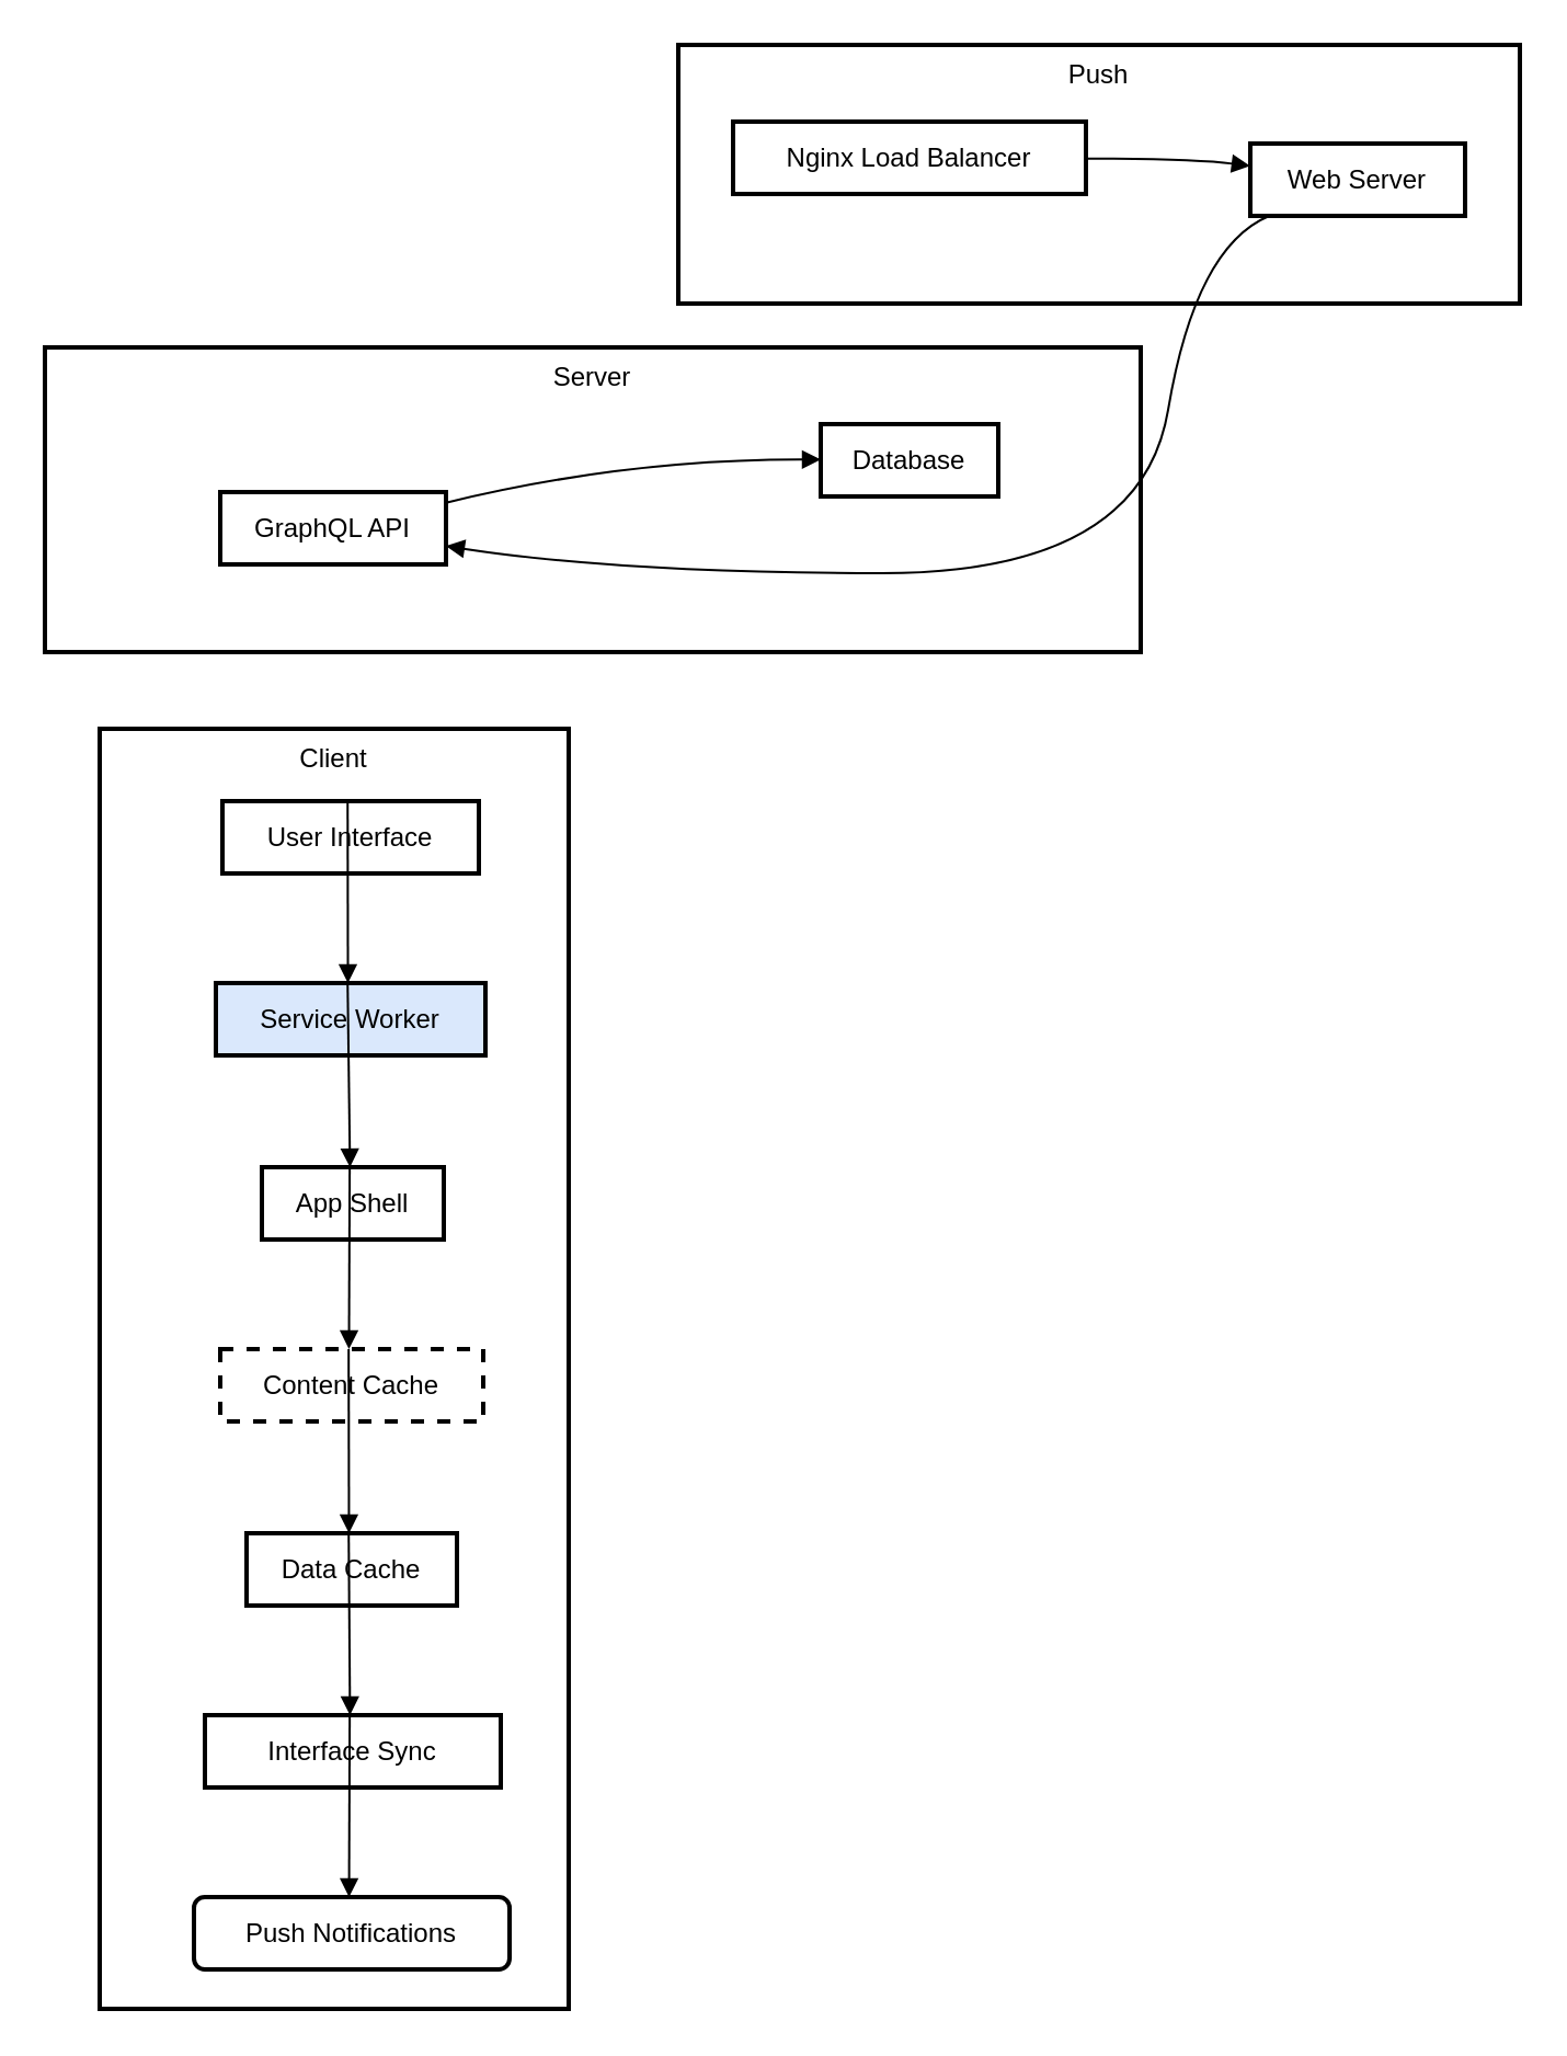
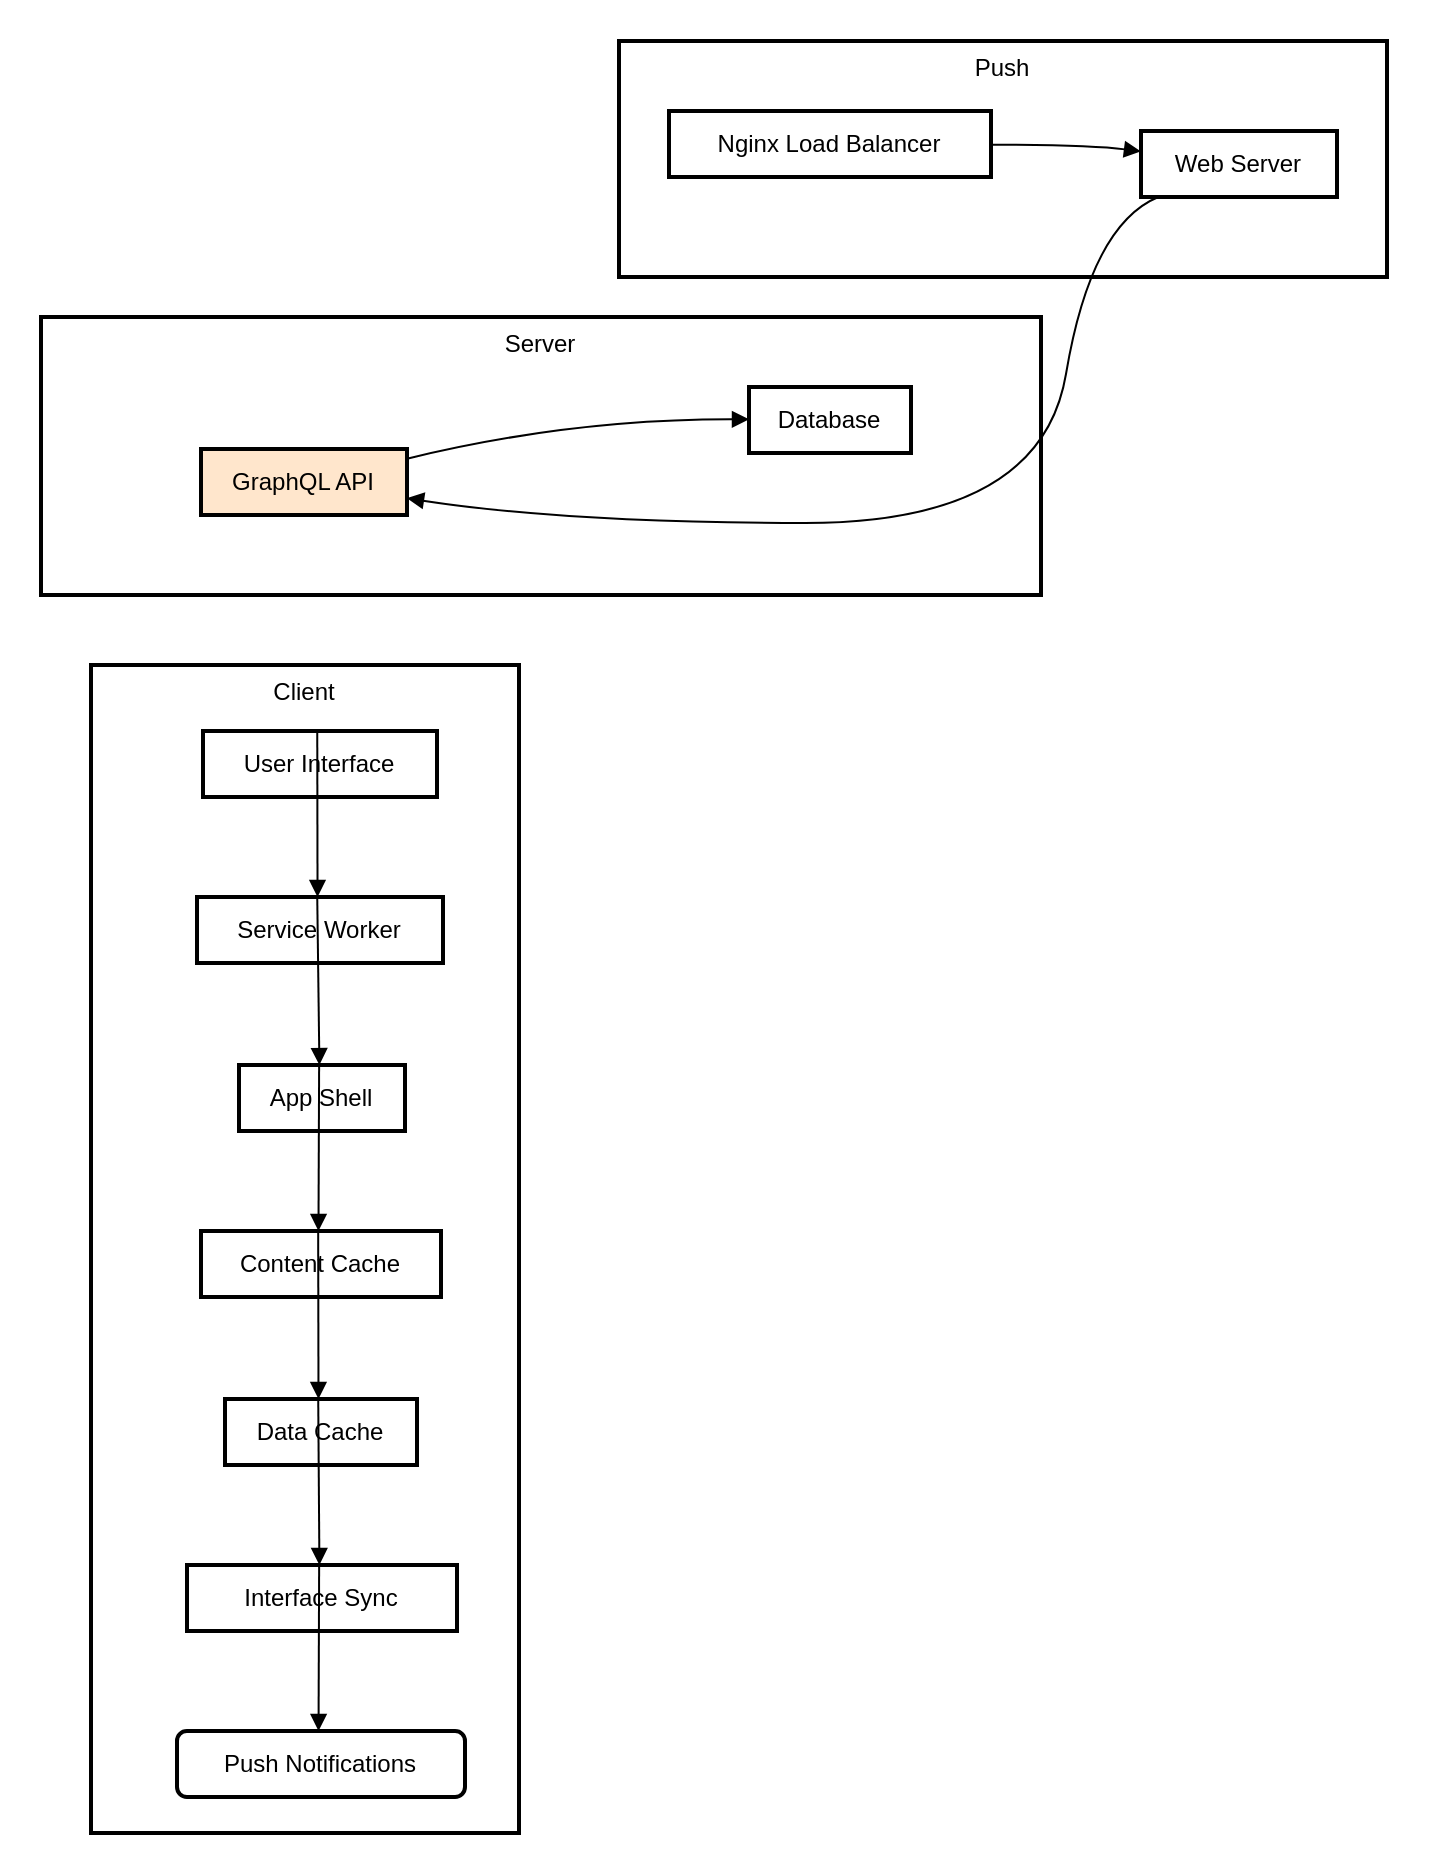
- <mxCell id="3" value="GraphQL API" style="whiteSpace=wrap;strokeWidth=2;" vertex="1" parent="1"><mxGeometry x="100" y="224" width="103" height="33" as="geometry" /></mxCell>
+ <mxCell id="3" value="GraphQL API" style="whiteSpace=wrap;strokeWidth=2;fillColor=#ffe6cc;" vertex="1" parent="1"><mxGeometry x="100" y="224" width="103" height="33" as="geometry" /></mxCell>
- <mxCell id="9" value="Service Worker" style="whiteSpace=wrap;strokeWidth=2;fillColor=#dae8fc;" vertex="1" parent="8"><mxGeometry x="53" y="116" width="123" height="33" as="geometry" /></mxCell>
+ <mxCell id="9" value="Service Worker" style="whiteSpace=wrap;strokeWidth=2;" vertex="1" parent="8"><mxGeometry x="53" y="116" width="123" height="33" as="geometry" /></mxCell>
- <mxCell id="12" value="Content Cache" style="whiteSpace=wrap;strokeWidth=2;dashed=1;" vertex="1" parent="8"><mxGeometry x="55" y="283" width="120" height="33" as="geometry" /></mxCell>
+ <mxCell id="12" value="Content Cache" style="whiteSpace=wrap;strokeWidth=2;" vertex="1" parent="8"><mxGeometry x="55" y="283" width="120" height="33" as="geometry" /></mxCell>
